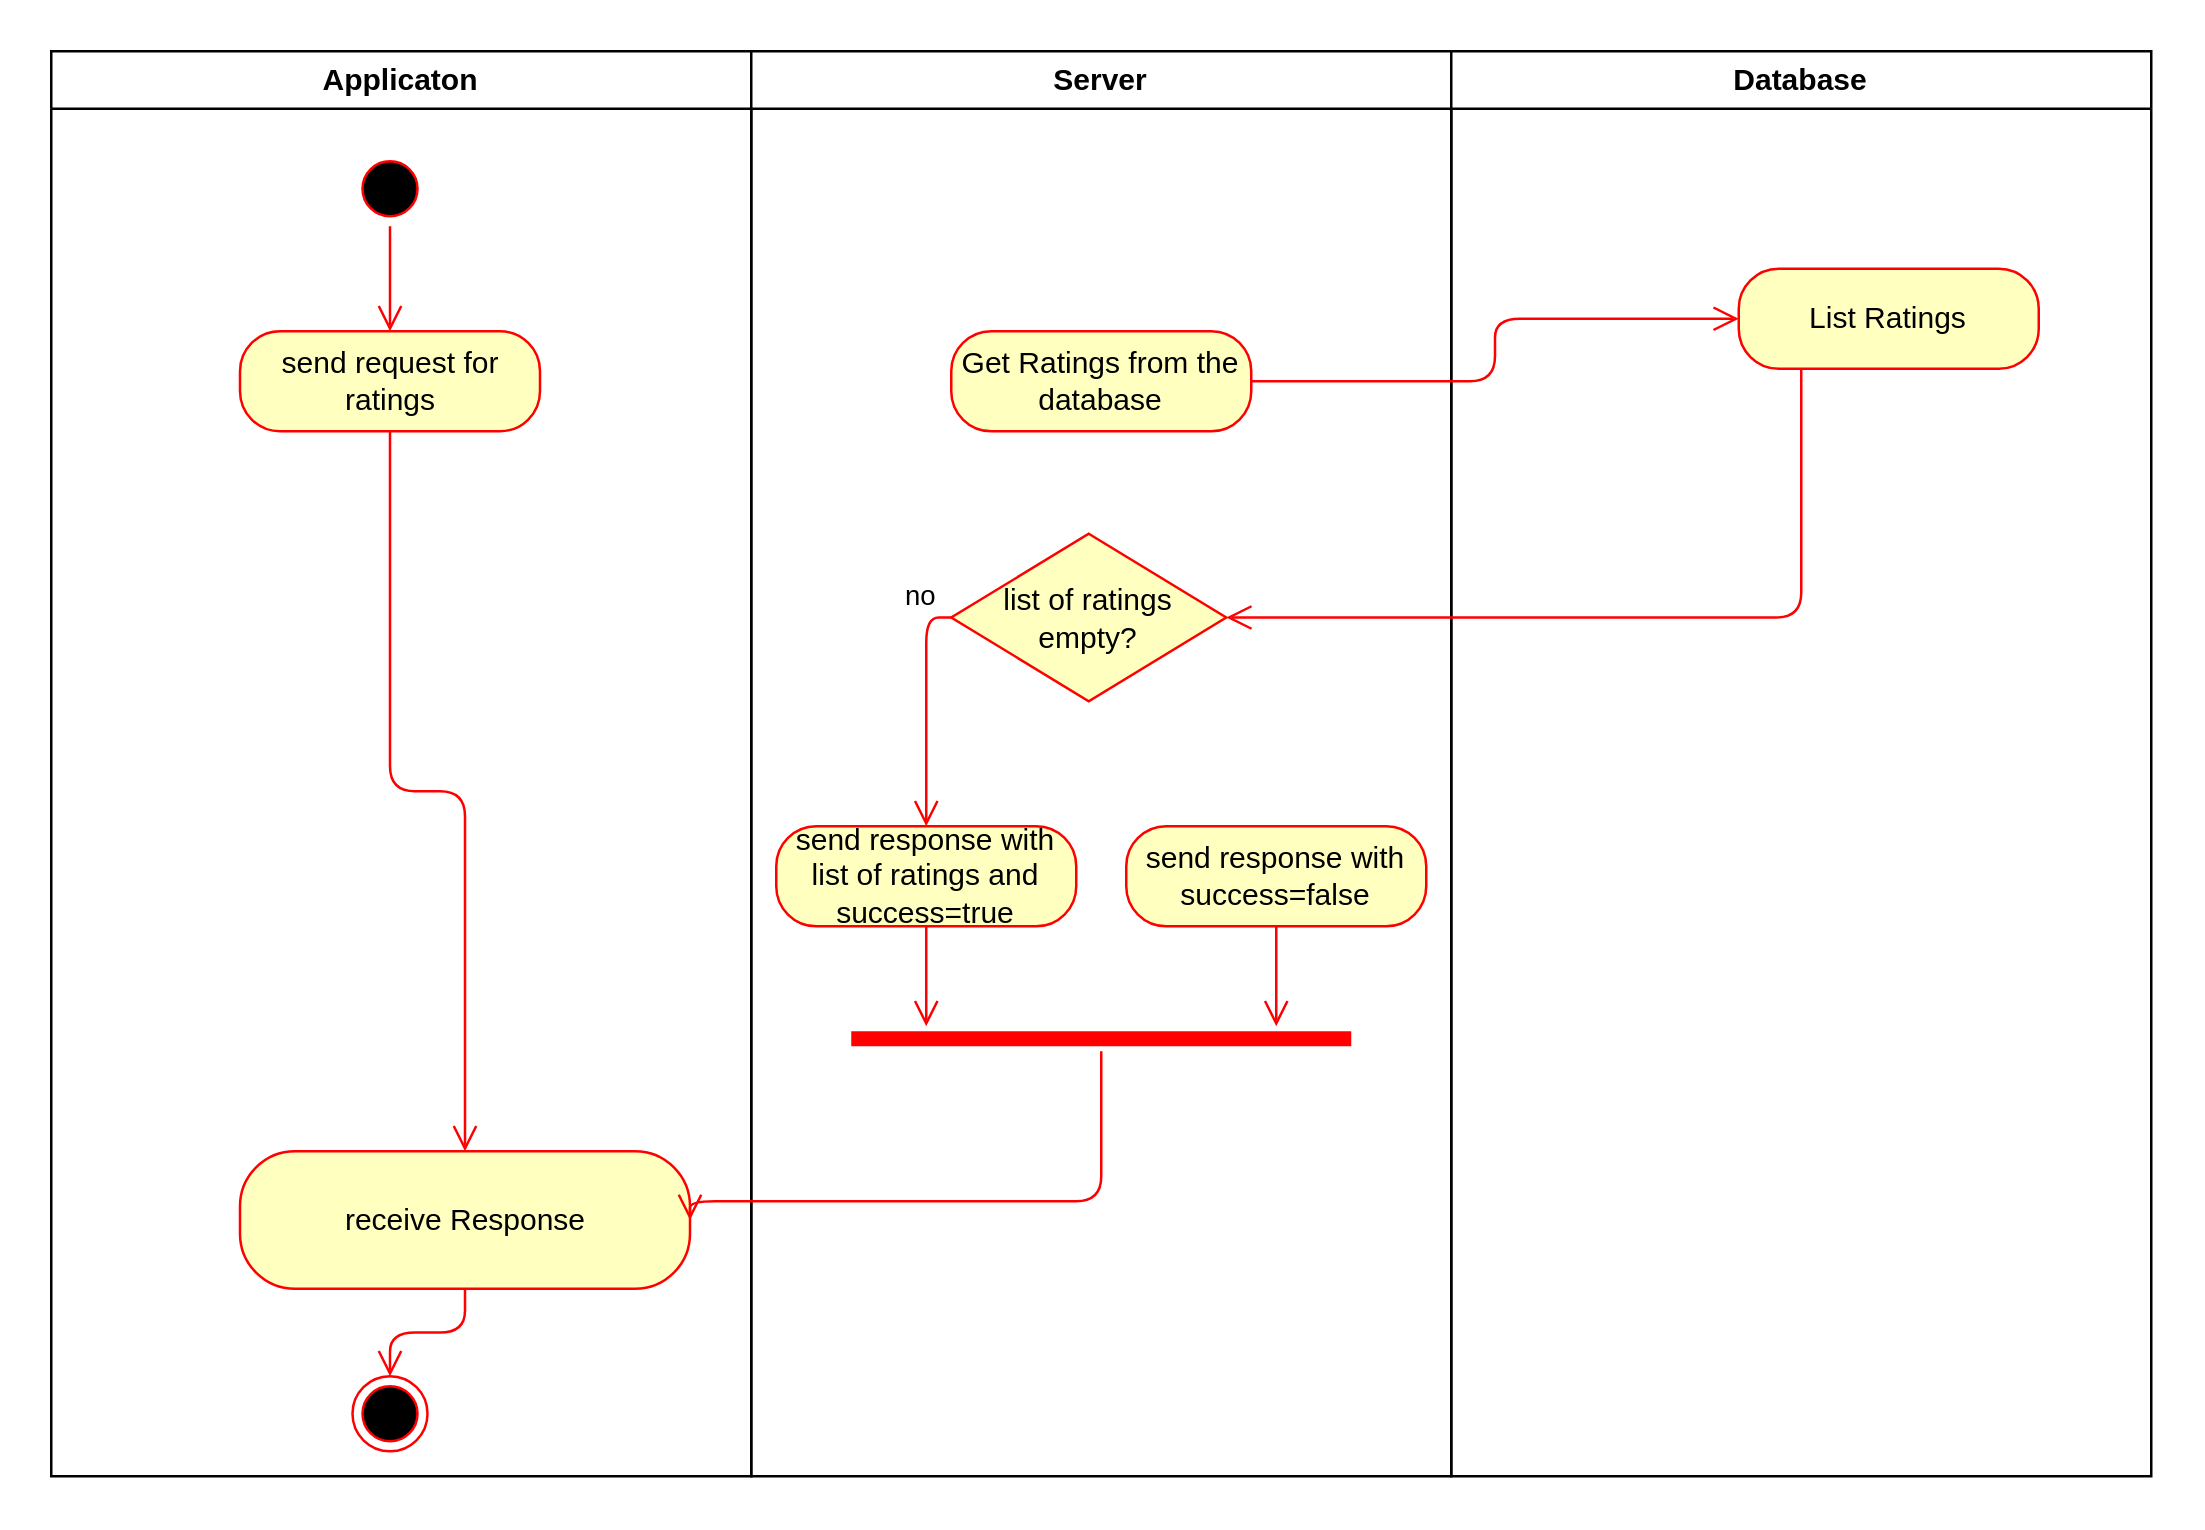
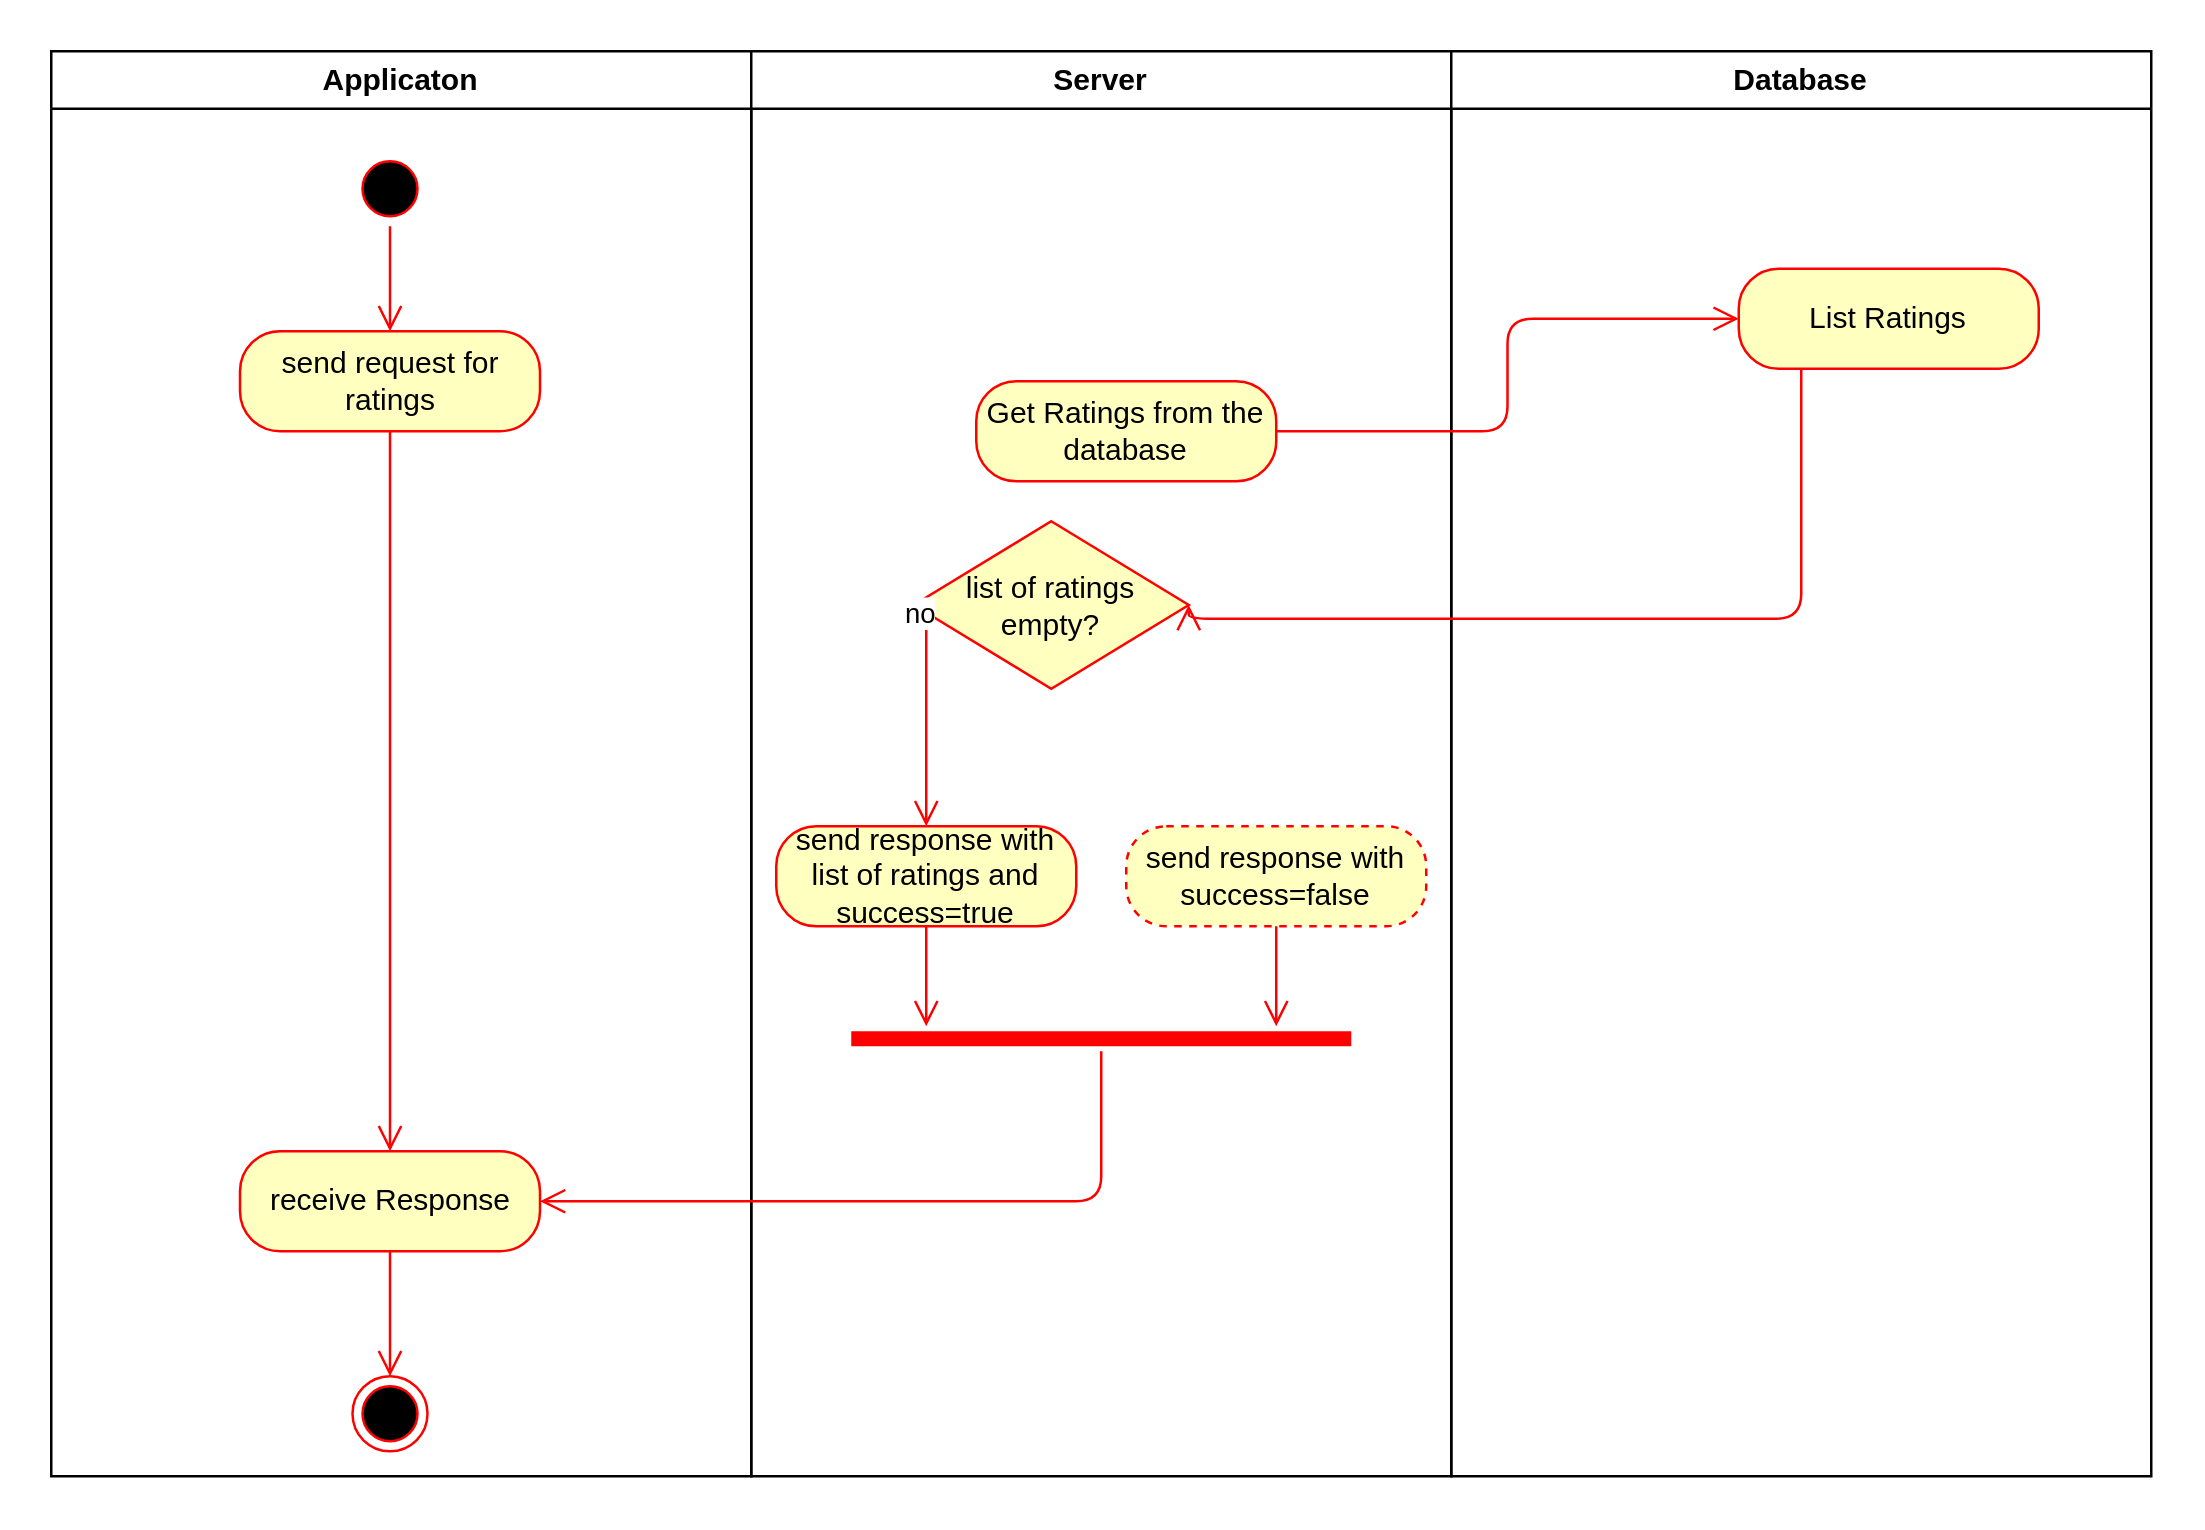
- <mxCell id="10" value="Get Ratings from the database" style="rounded=1;whiteSpace=wrap;html=1;arcSize=40;fontColor=#000000;fillColor=#ffffc0;strokeColor=#ff0000;" vertex="1" parent="9"><mxGeometry x="80" y="112" width="120" height="40" as="geometry" /></mxCell>
+ <mxCell id="10" value="Get Ratings from the database" style="rounded=1;whiteSpace=wrap;html=1;arcSize=40;fontColor=#000000;fillColor=#ffffc0;strokeColor=#ff0000;" vertex="1" parent="9"><mxGeometry x="90" y="132" width="120" height="40" as="geometry" /></mxCell>
- <mxCell id="11" value="&lt;div&gt;list of ratings&lt;/div&gt;&lt;div&gt;empty?&lt;br&gt;&lt;/div&gt;" style="rhombus;whiteSpace=wrap;html=1;fillColor=#ffffc0;strokeColor=#ff0000;" vertex="1" parent="9"><mxGeometry x="80" y="193" width="110" height="67" as="geometry" /></mxCell>
+ <mxCell id="11" value="&lt;div&gt;list of ratings&lt;/div&gt;&lt;div&gt;empty?&lt;br&gt;&lt;/div&gt;" style="rhombus;whiteSpace=wrap;html=1;fillColor=#ffffc0;strokeColor=#ff0000;" vertex="1" parent="9"><mxGeometry x="65" y="188" width="110" height="67" as="geometry" /></mxCell>
- <mxCell id="15" value="send response with success=false" style="rounded=1;whiteSpace=wrap;html=1;arcSize=40;fontColor=#000000;fillColor=#ffffc0;strokeColor=#ff0000;" vertex="1" parent="9"><mxGeometry x="150" y="310" width="120" height="40" as="geometry" /></mxCell>
+ <mxCell id="15" value="send response with success=false" style="rounded=1;whiteSpace=wrap;html=1;arcSize=40;fontColor=#000000;fillColor=#ffffc0;strokeColor=#ff0000;dashed=1;" vertex="1" parent="9"><mxGeometry x="150" y="310" width="120" height="40" as="geometry" /></mxCell>
- <mxCell id="7" value="receive Response" style="rounded=1;whiteSpace=wrap;html=1;arcSize=40;fontColor=#000000;fillColor=#ffffc0;strokeColor=#ff0000;" vertex="1" parent="2"><mxGeometry x="75.5" y="440" width="180" height="55" as="geometry" /></mxCell>
+ <mxCell id="7" value="receive Response" style="rounded=1;whiteSpace=wrap;html=1;arcSize=40;fontColor=#000000;fillColor=#ffffc0;strokeColor=#ff0000;" vertex="1" parent="2"><mxGeometry x="75.5" y="440" width="120" height="40" as="geometry" /></mxCell>
